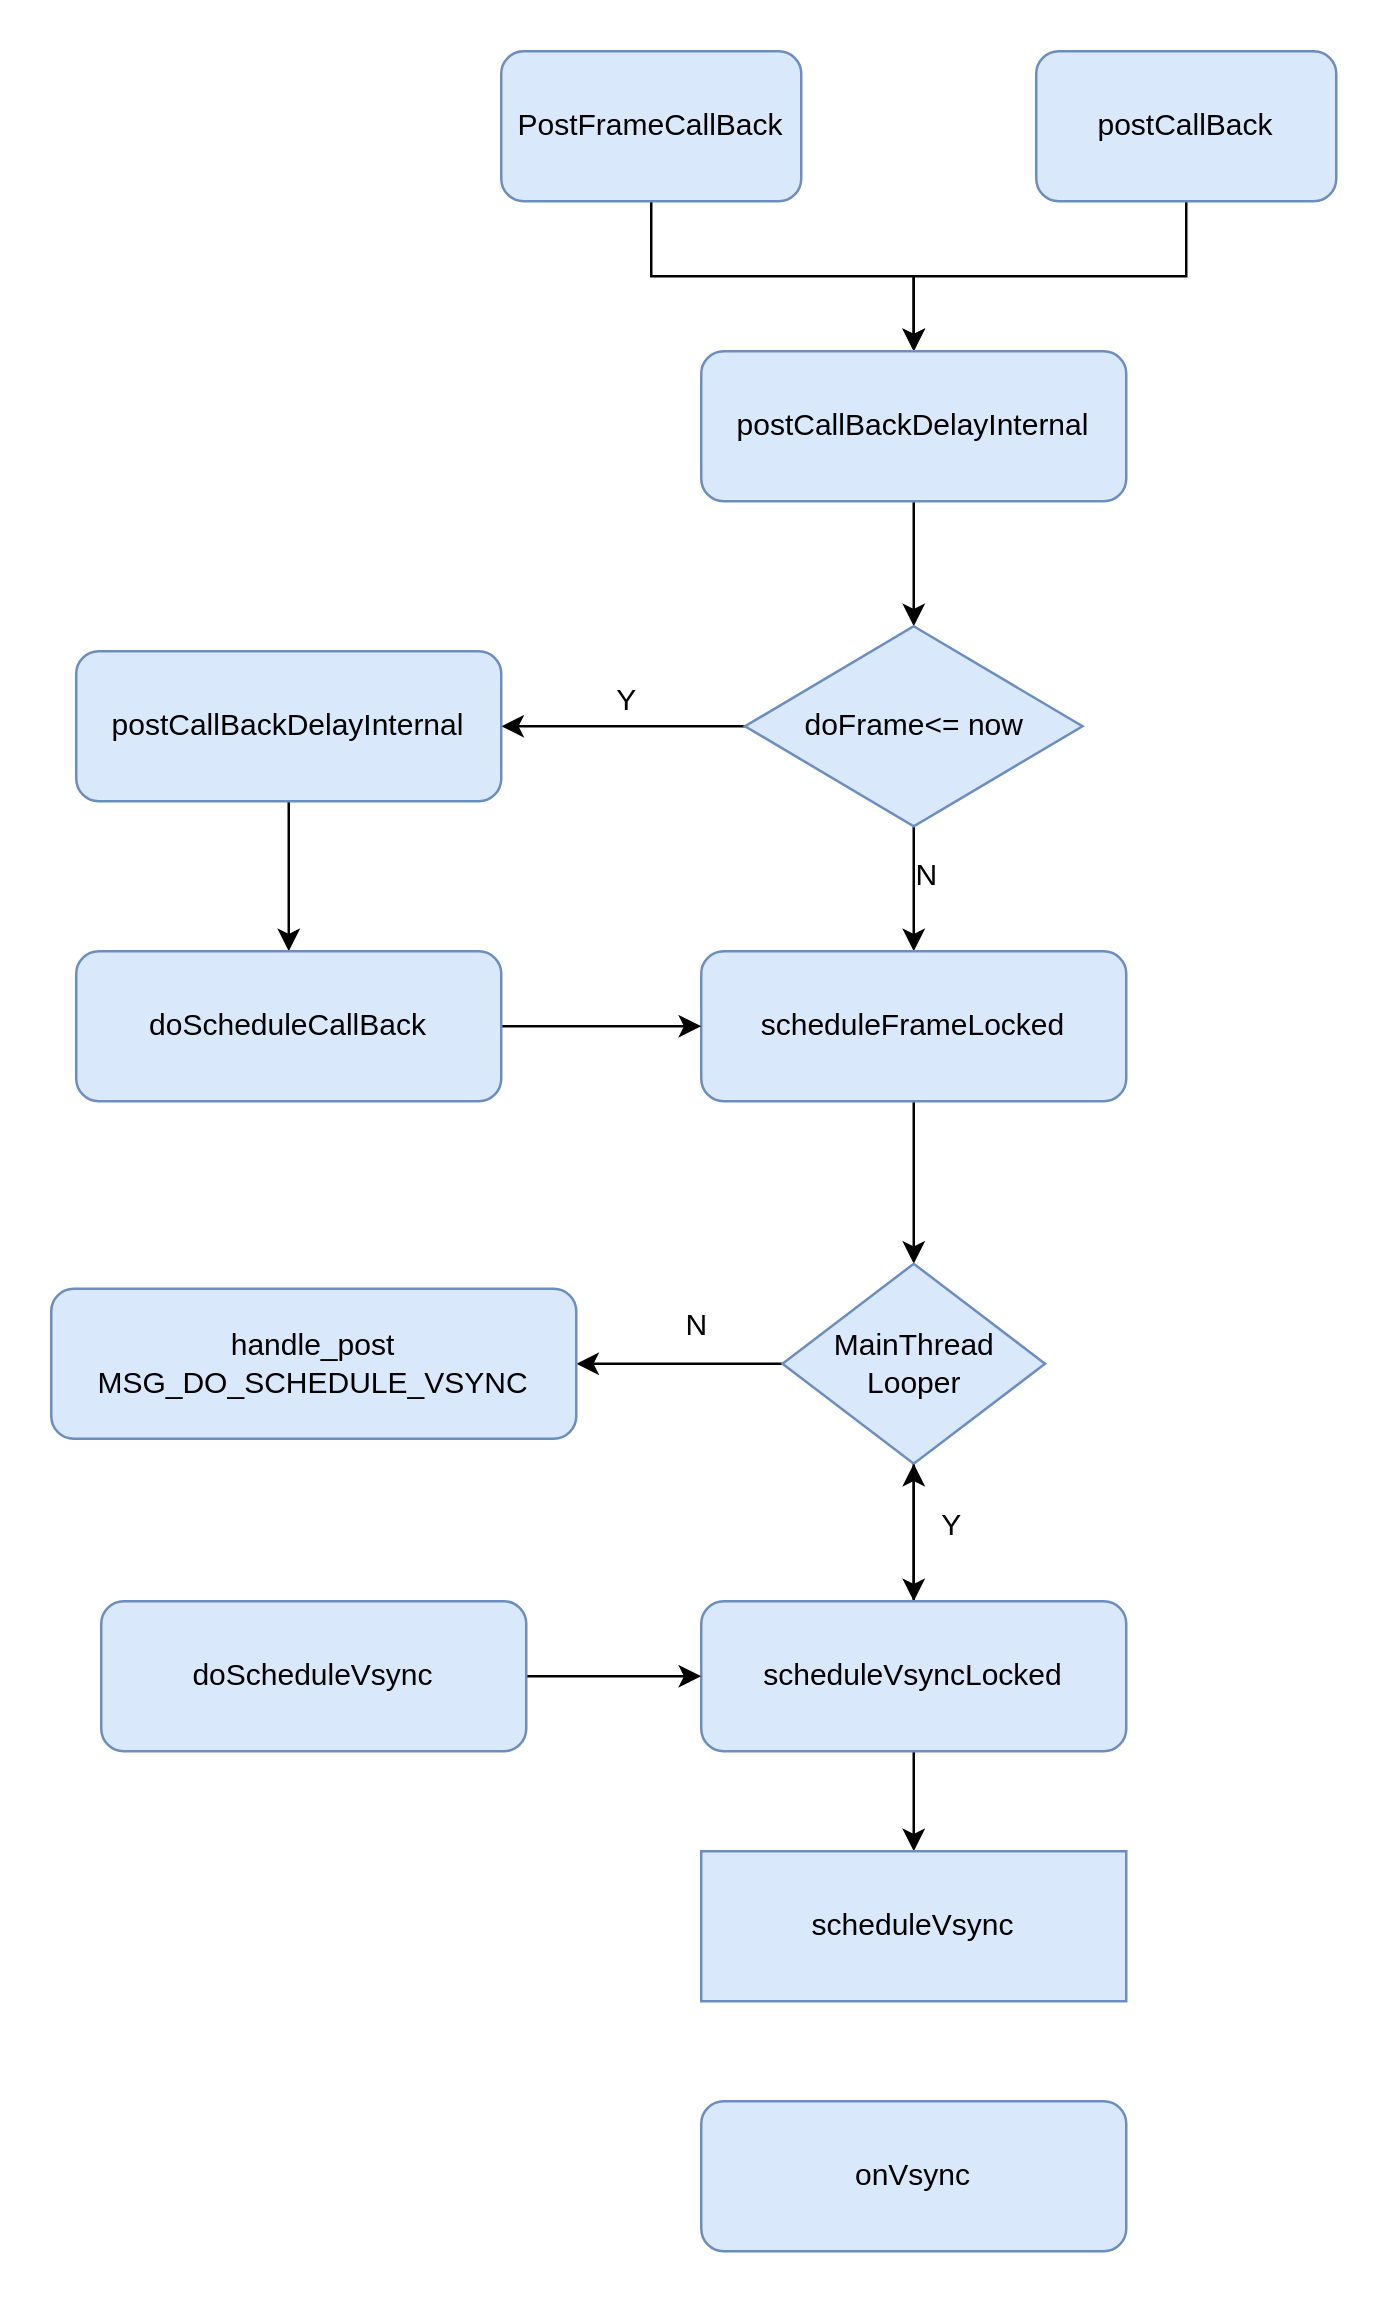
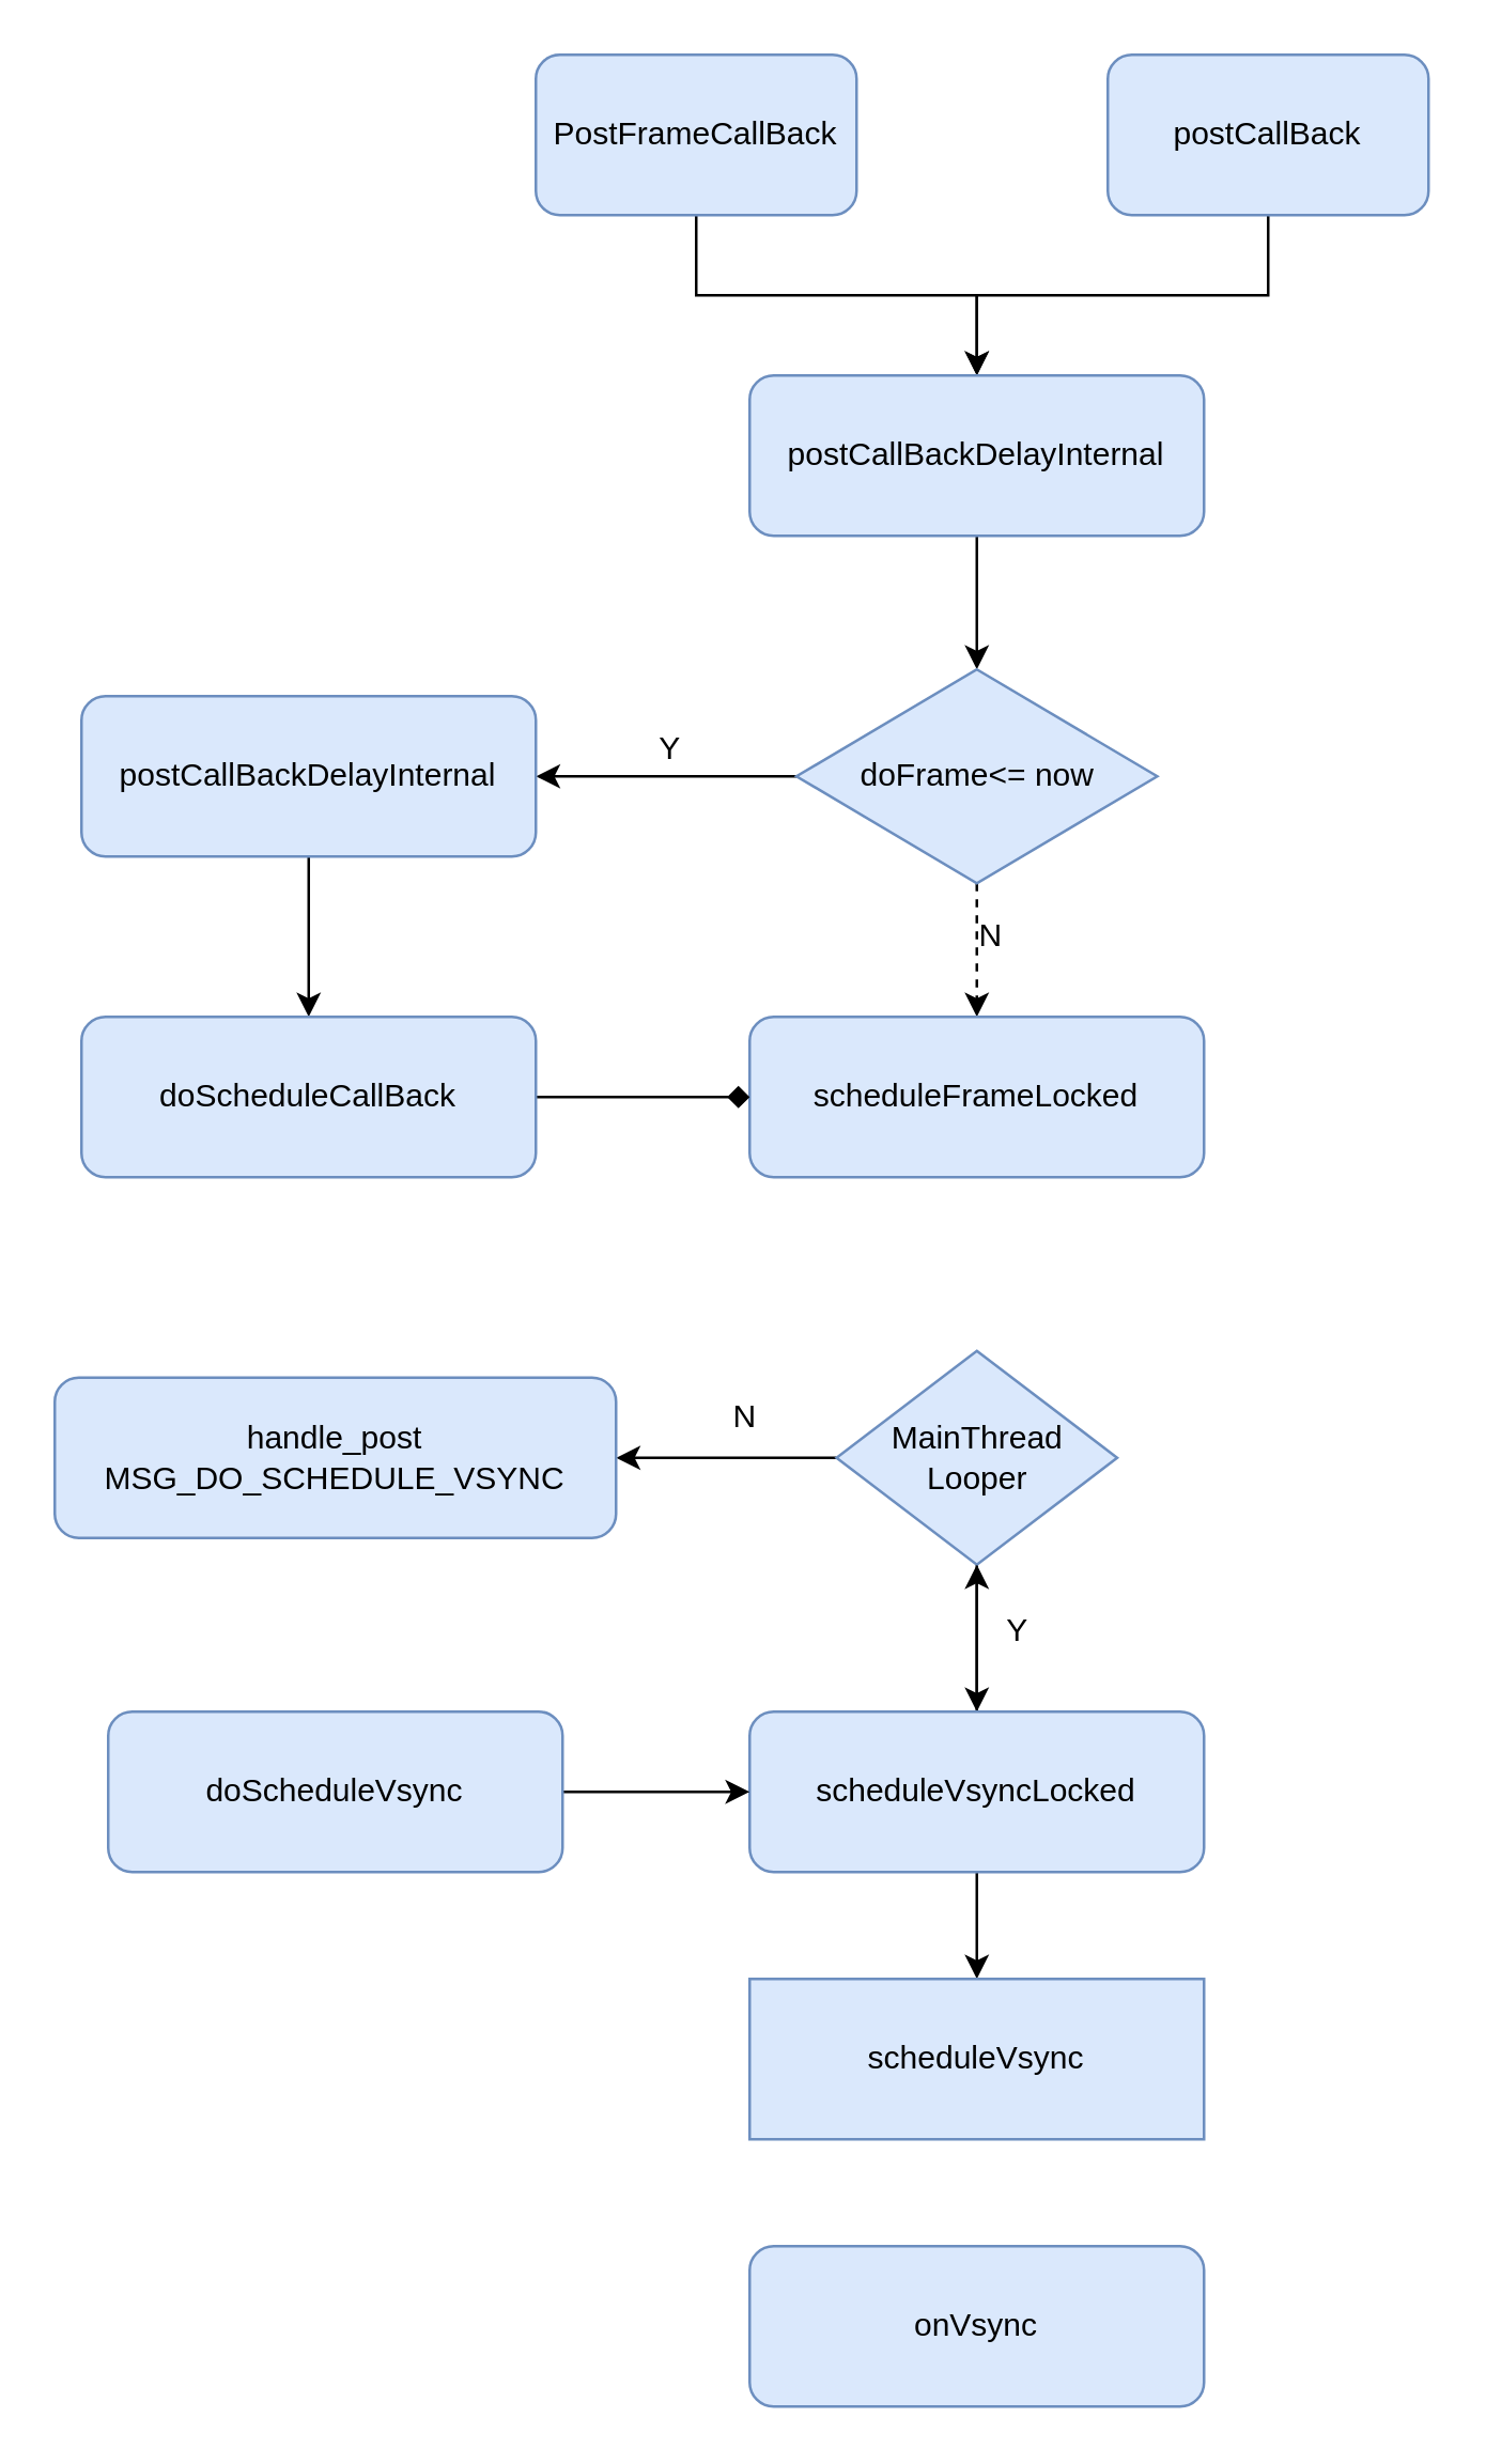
- <mxCell id="9" value="" style="edgeStyle=orthogonalEdgeStyle;rounded=0;orthogonalLoop=1;jettySize=auto;html=1;" edge="1" parent="1" source="10" target="14"><mxGeometry relative="1" as="geometry" /></mxCell>
+ <mxCell id="9" value="" style="edgeStyle=orthogonalEdgeStyle;rounded=0;orthogonalLoop=1;jettySize=auto;html=1;dashed=1;" edge="1" parent="1" source="10" target="14"><mxGeometry relative="1" as="geometry" /></mxCell>
- <mxCell id="17" value="" style="edgeStyle=orthogonalEdgeStyle;rounded=0;orthogonalLoop=1;jettySize=auto;html=1;" edge="1" parent="1" source="18" target="14"><mxGeometry relative="1" as="geometry" /></mxCell>
+ <mxCell id="17" value="" style="edgeStyle=orthogonalEdgeStyle;rounded=0;orthogonalLoop=1;jettySize=auto;html=1;endArrow=diamond;" edge="1" parent="1" source="18" target="14"><mxGeometry relative="1" as="geometry" /></mxCell>
- <mxCell id="13" value="" style="edgeStyle=orthogonalEdgeStyle;rounded=0;orthogonalLoop=1;jettySize=auto;html=1;" edge="1" parent="1" source="14" target="21"><mxGeometry relative="1" as="geometry" /></mxCell>
